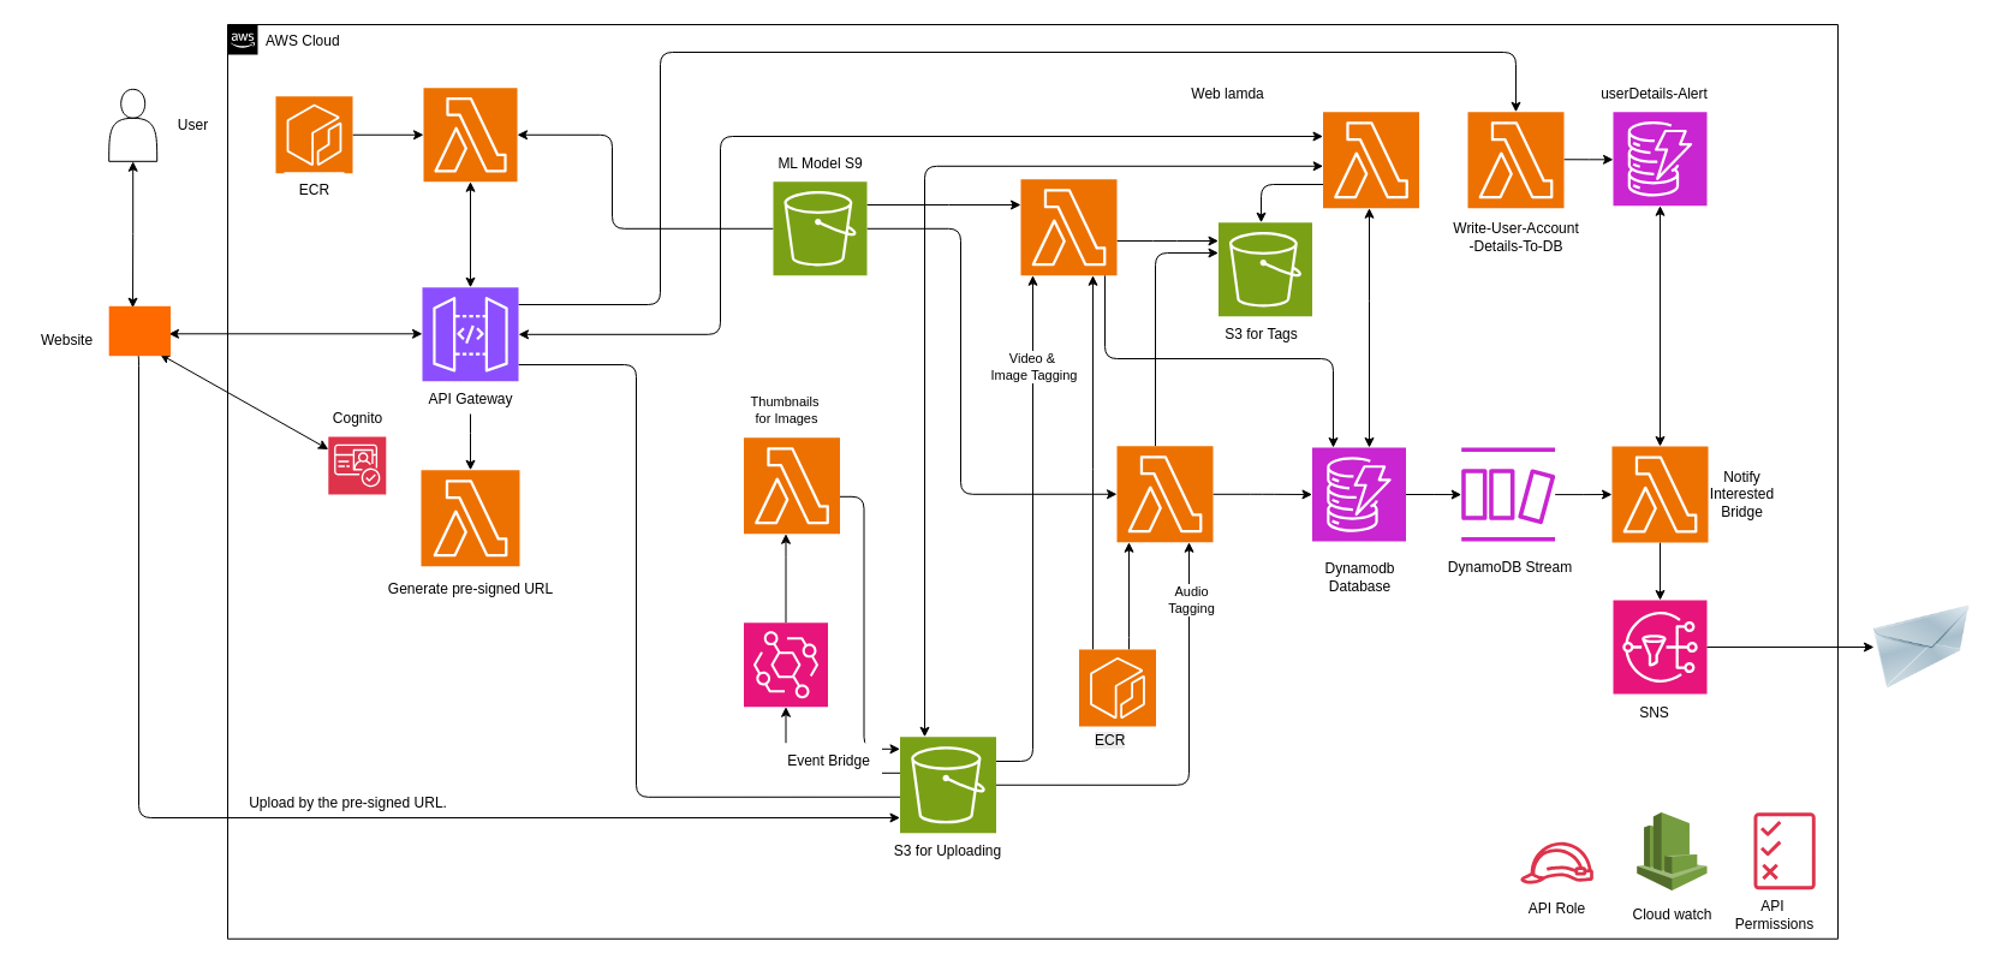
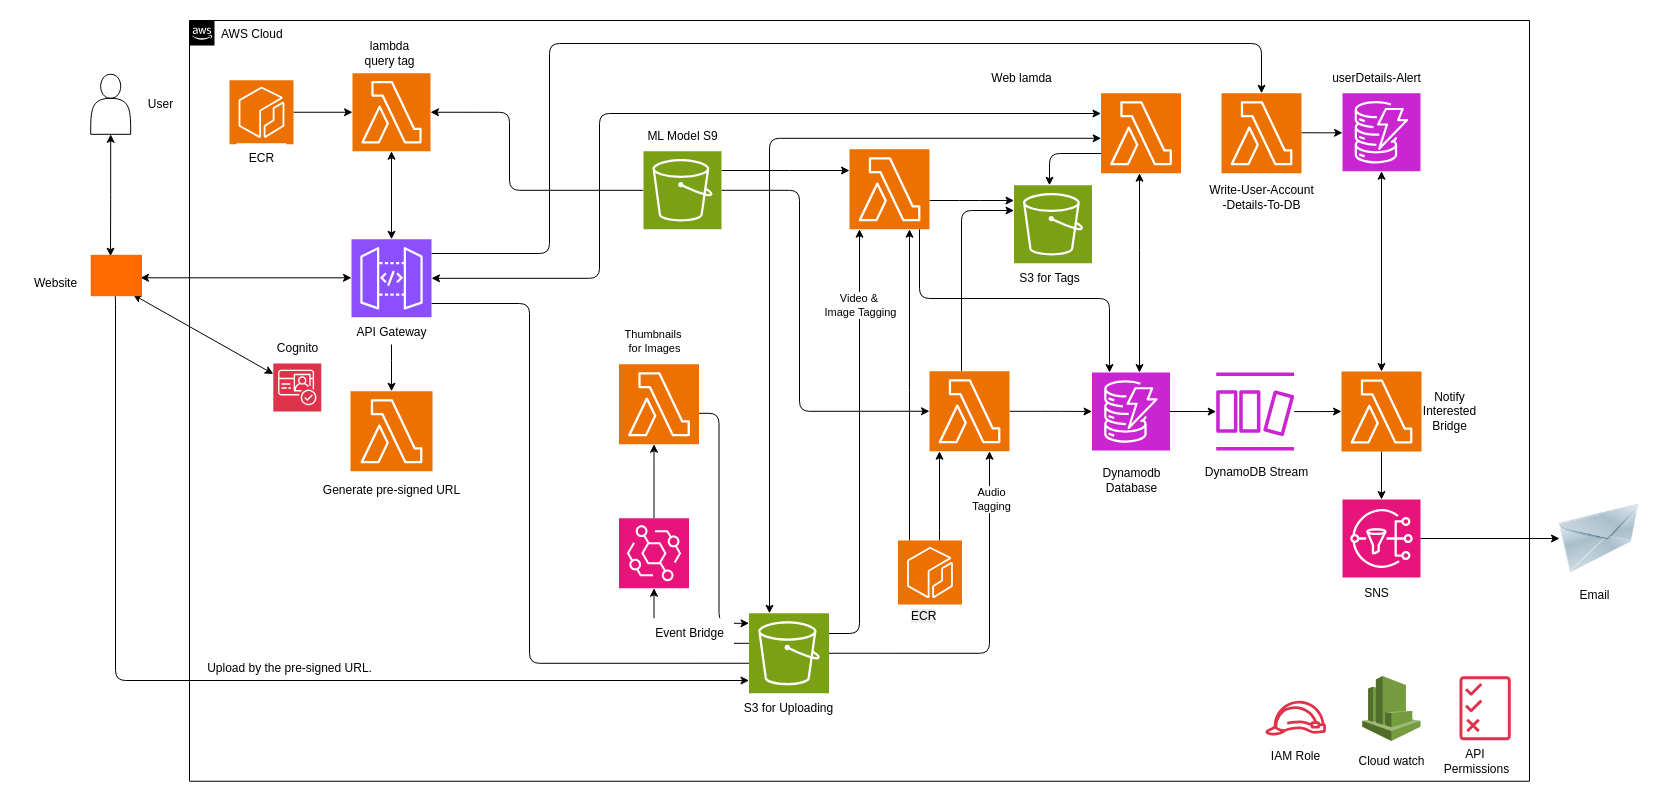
+ <mxCell id="9" value="lambda&lt;div&gt;query tag&lt;/div&gt;" style="text;html=1;align=center;verticalAlign=middle;resizable=0;points=[];autosize=1;fillColor=none;" parent="2" vertex="1"><mxGeometry x="165" y="12.75" width="70" height="40" as="geometry" /></mxCell>
+ <mxCell id="86" value="Email" style="text;html=1;align=center;verticalAlign=middle;resizable=0;points=[];autosize=1;fillColor=none;" parent="1" vertex="1"><mxGeometry x="1569" y="580" width="50" height="30" as="geometry" /></mxCell>
- <mxCell id="43" value="API Role" style="text;html=1;align=center;verticalAlign=middle;resizable=0;points=[];autosize=1;strokeColor=none;fillColor=none;" parent="2" vertex="1"><mxGeometry x="1071.13" y="720.75" width="70" height="30" as="geometry" /></mxCell>
+ <mxCell id="43" value="IAM Role" style="text;html=1;align=center;verticalAlign=middle;resizable=0;points=[];autosize=1;strokeColor=none;fillColor=none;" parent="2" vertex="1"><mxGeometry x="1071.13" y="720.75" width="70" height="30" as="geometry" /></mxCell>
